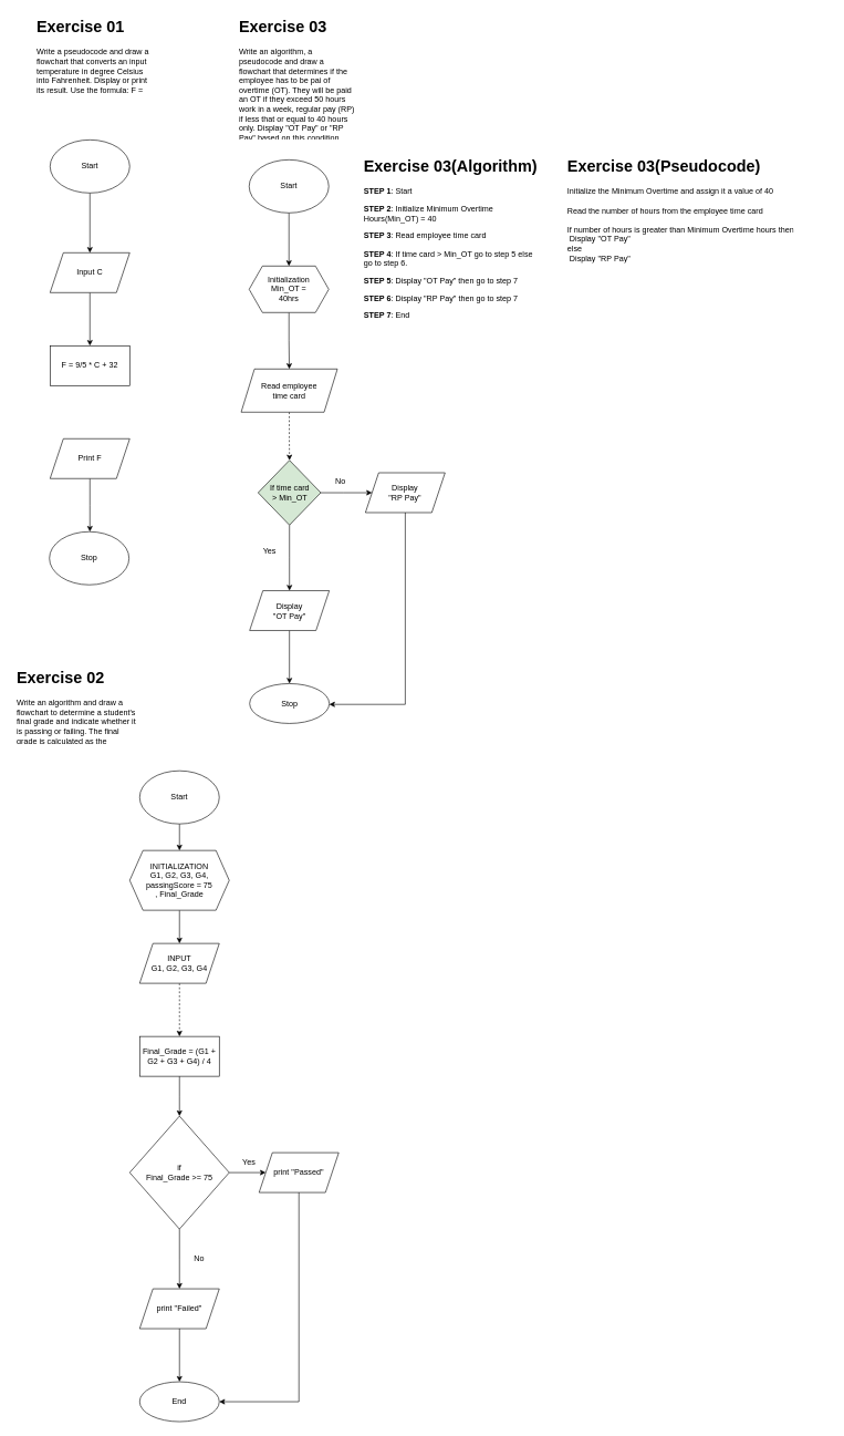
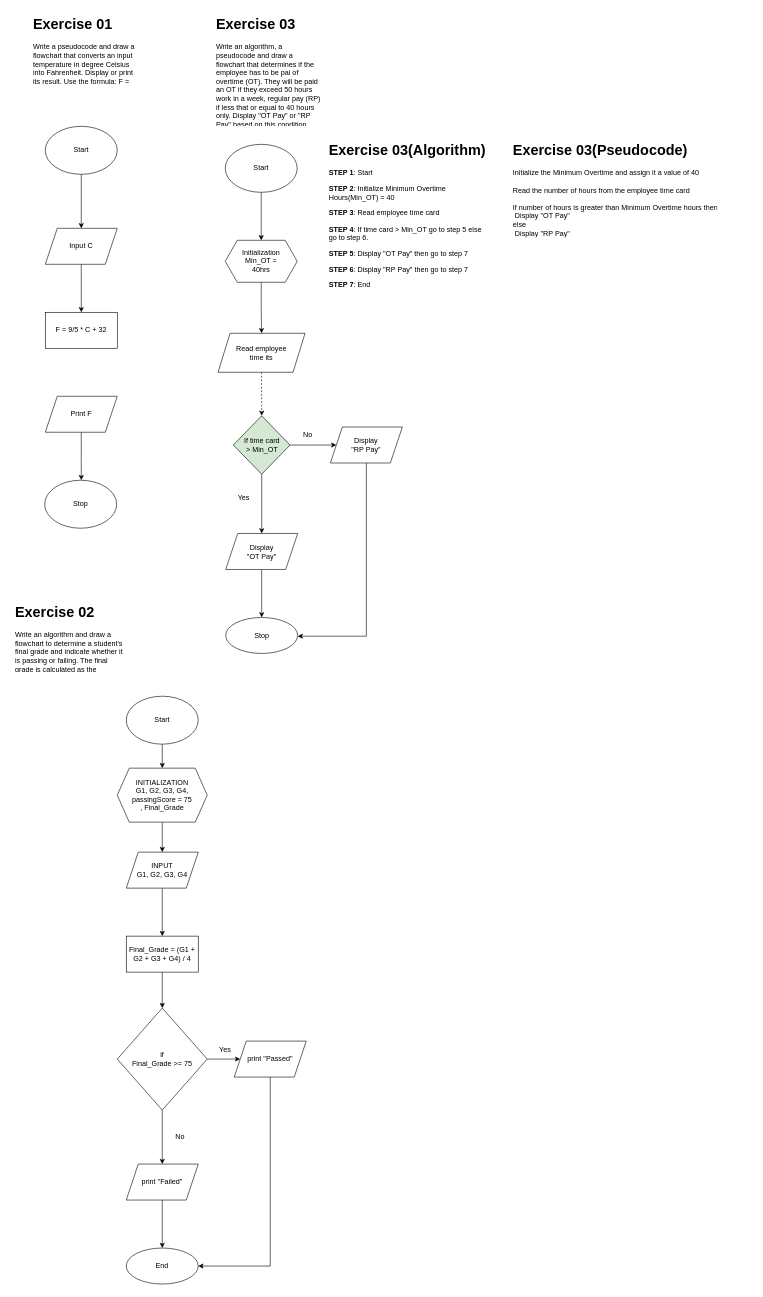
- <mxCell id="34" value="Read employee &lt;br&gt;time card" style="shape=parallelogram;perimeter=parallelogramPerimeter;whiteSpace=wrap;html=1;fixedSize=1;" vertex="1" parent="1"><mxGeometry x="363" y="555" width="145" height="65" as="geometry" /></mxCell>
+ <mxCell id="34" value="Read employee &lt;br&gt;time its" style="shape=parallelogram;perimeter=parallelogramPerimeter;whiteSpace=wrap;html=1;fixedSize=1;" vertex="1" parent="1"><mxGeometry x="363" y="555" width="145" height="65" as="geometry" /></mxCell>
- <mxCell id="7" value="" style="edgeStyle=orthogonalEdgeStyle;rounded=0;orthogonalLoop=1;jettySize=auto;html=1;dashed=1;" edge="1" parent="1" source="8" target="10"><mxGeometry relative="1" as="geometry" /></mxCell>
+ <mxCell id="7" value="" style="edgeStyle=orthogonalEdgeStyle;rounded=0;orthogonalLoop=1;jettySize=auto;html=1;" edge="1" parent="1" source="8" target="10"><mxGeometry relative="1" as="geometry" /></mxCell>
